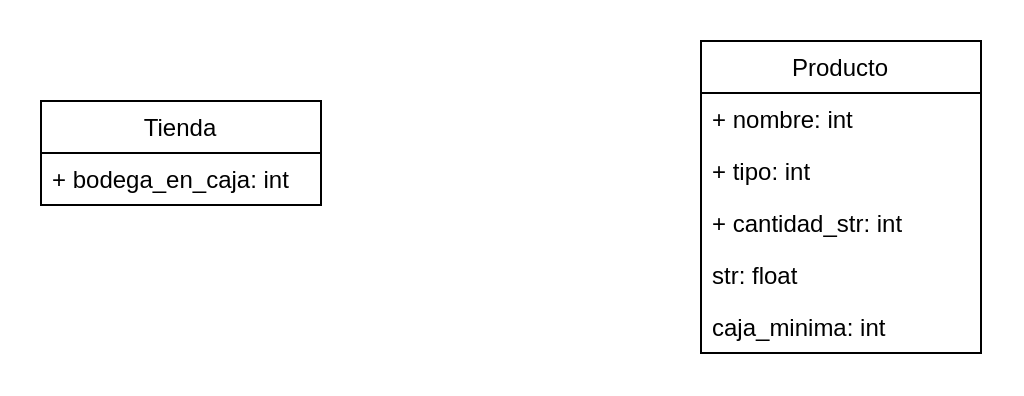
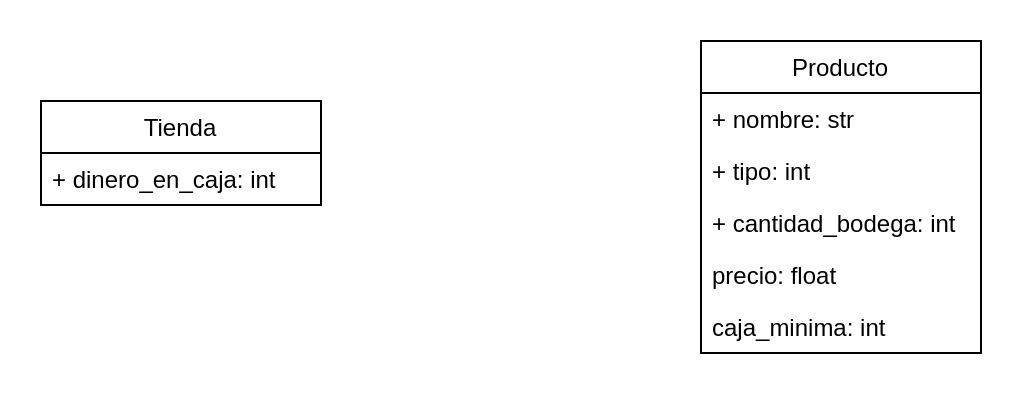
- <mxCell id="5" value="+ nombre: int" style="text;strokeColor=none;fillColor=none;align=left;verticalAlign=top;spacingLeft=4;spacingRight=4;overflow=hidden;rotatable=0;points=[[0,0.5],[1,0.5]];portConstraint=eastwest;" vertex="1" parent="4"><mxGeometry y="26" width="140" height="26" as="geometry" /></mxCell>
+ <mxCell id="5" value="+ nombre: str" style="text;strokeColor=none;fillColor=none;align=left;verticalAlign=top;spacingLeft=4;spacingRight=4;overflow=hidden;rotatable=0;points=[[0,0.5],[1,0.5]];portConstraint=eastwest;" vertex="1" parent="4"><mxGeometry y="26" width="140" height="26" as="geometry" /></mxCell>
- <mxCell id="3" value="+ bodega_en_caja: int" style="text;strokeColor=none;fillColor=none;align=left;verticalAlign=top;spacingLeft=4;spacingRight=4;overflow=hidden;rotatable=0;points=[[0,0.5],[1,0.5]];portConstraint=eastwest;" vertex="1" parent="2"><mxGeometry y="26" width="140" height="26" as="geometry" /></mxCell>
+ <mxCell id="3" value="+ dinero_en_caja: int" style="text;strokeColor=none;fillColor=none;align=left;verticalAlign=top;spacingLeft=4;spacingRight=4;overflow=hidden;rotatable=0;points=[[0,0.5],[1,0.5]];portConstraint=eastwest;" vertex="1" parent="2"><mxGeometry y="26" width="140" height="26" as="geometry" /></mxCell>
- <mxCell id="7" value="+ cantidad_str: int" style="text;strokeColor=none;fillColor=none;align=left;verticalAlign=top;spacingLeft=4;spacingRight=4;overflow=hidden;rotatable=0;points=[[0,0.5],[1,0.5]];portConstraint=eastwest;" vertex="1" parent="4"><mxGeometry y="78" width="140" height="26" as="geometry" /></mxCell>
+ <mxCell id="7" value="+ cantidad_bodega: int" style="text;strokeColor=none;fillColor=none;align=left;verticalAlign=top;spacingLeft=4;spacingRight=4;overflow=hidden;rotatable=0;points=[[0,0.5],[1,0.5]];portConstraint=eastwest;" vertex="1" parent="4"><mxGeometry y="78" width="140" height="26" as="geometry" /></mxCell>
- <mxCell id="8" value="str: float" style="text;strokeColor=none;fillColor=none;align=left;verticalAlign=top;spacingLeft=4;spacingRight=4;overflow=hidden;rotatable=0;points=[[0,0.5],[1,0.5]];portConstraint=eastwest;" vertex="1" parent="4"><mxGeometry y="104" width="140" height="26" as="geometry" /></mxCell>
+ <mxCell id="8" value="precio: float" style="text;strokeColor=none;fillColor=none;align=left;verticalAlign=top;spacingLeft=4;spacingRight=4;overflow=hidden;rotatable=0;points=[[0,0.5],[1,0.5]];portConstraint=eastwest;" vertex="1" parent="4"><mxGeometry y="104" width="140" height="26" as="geometry" /></mxCell>
